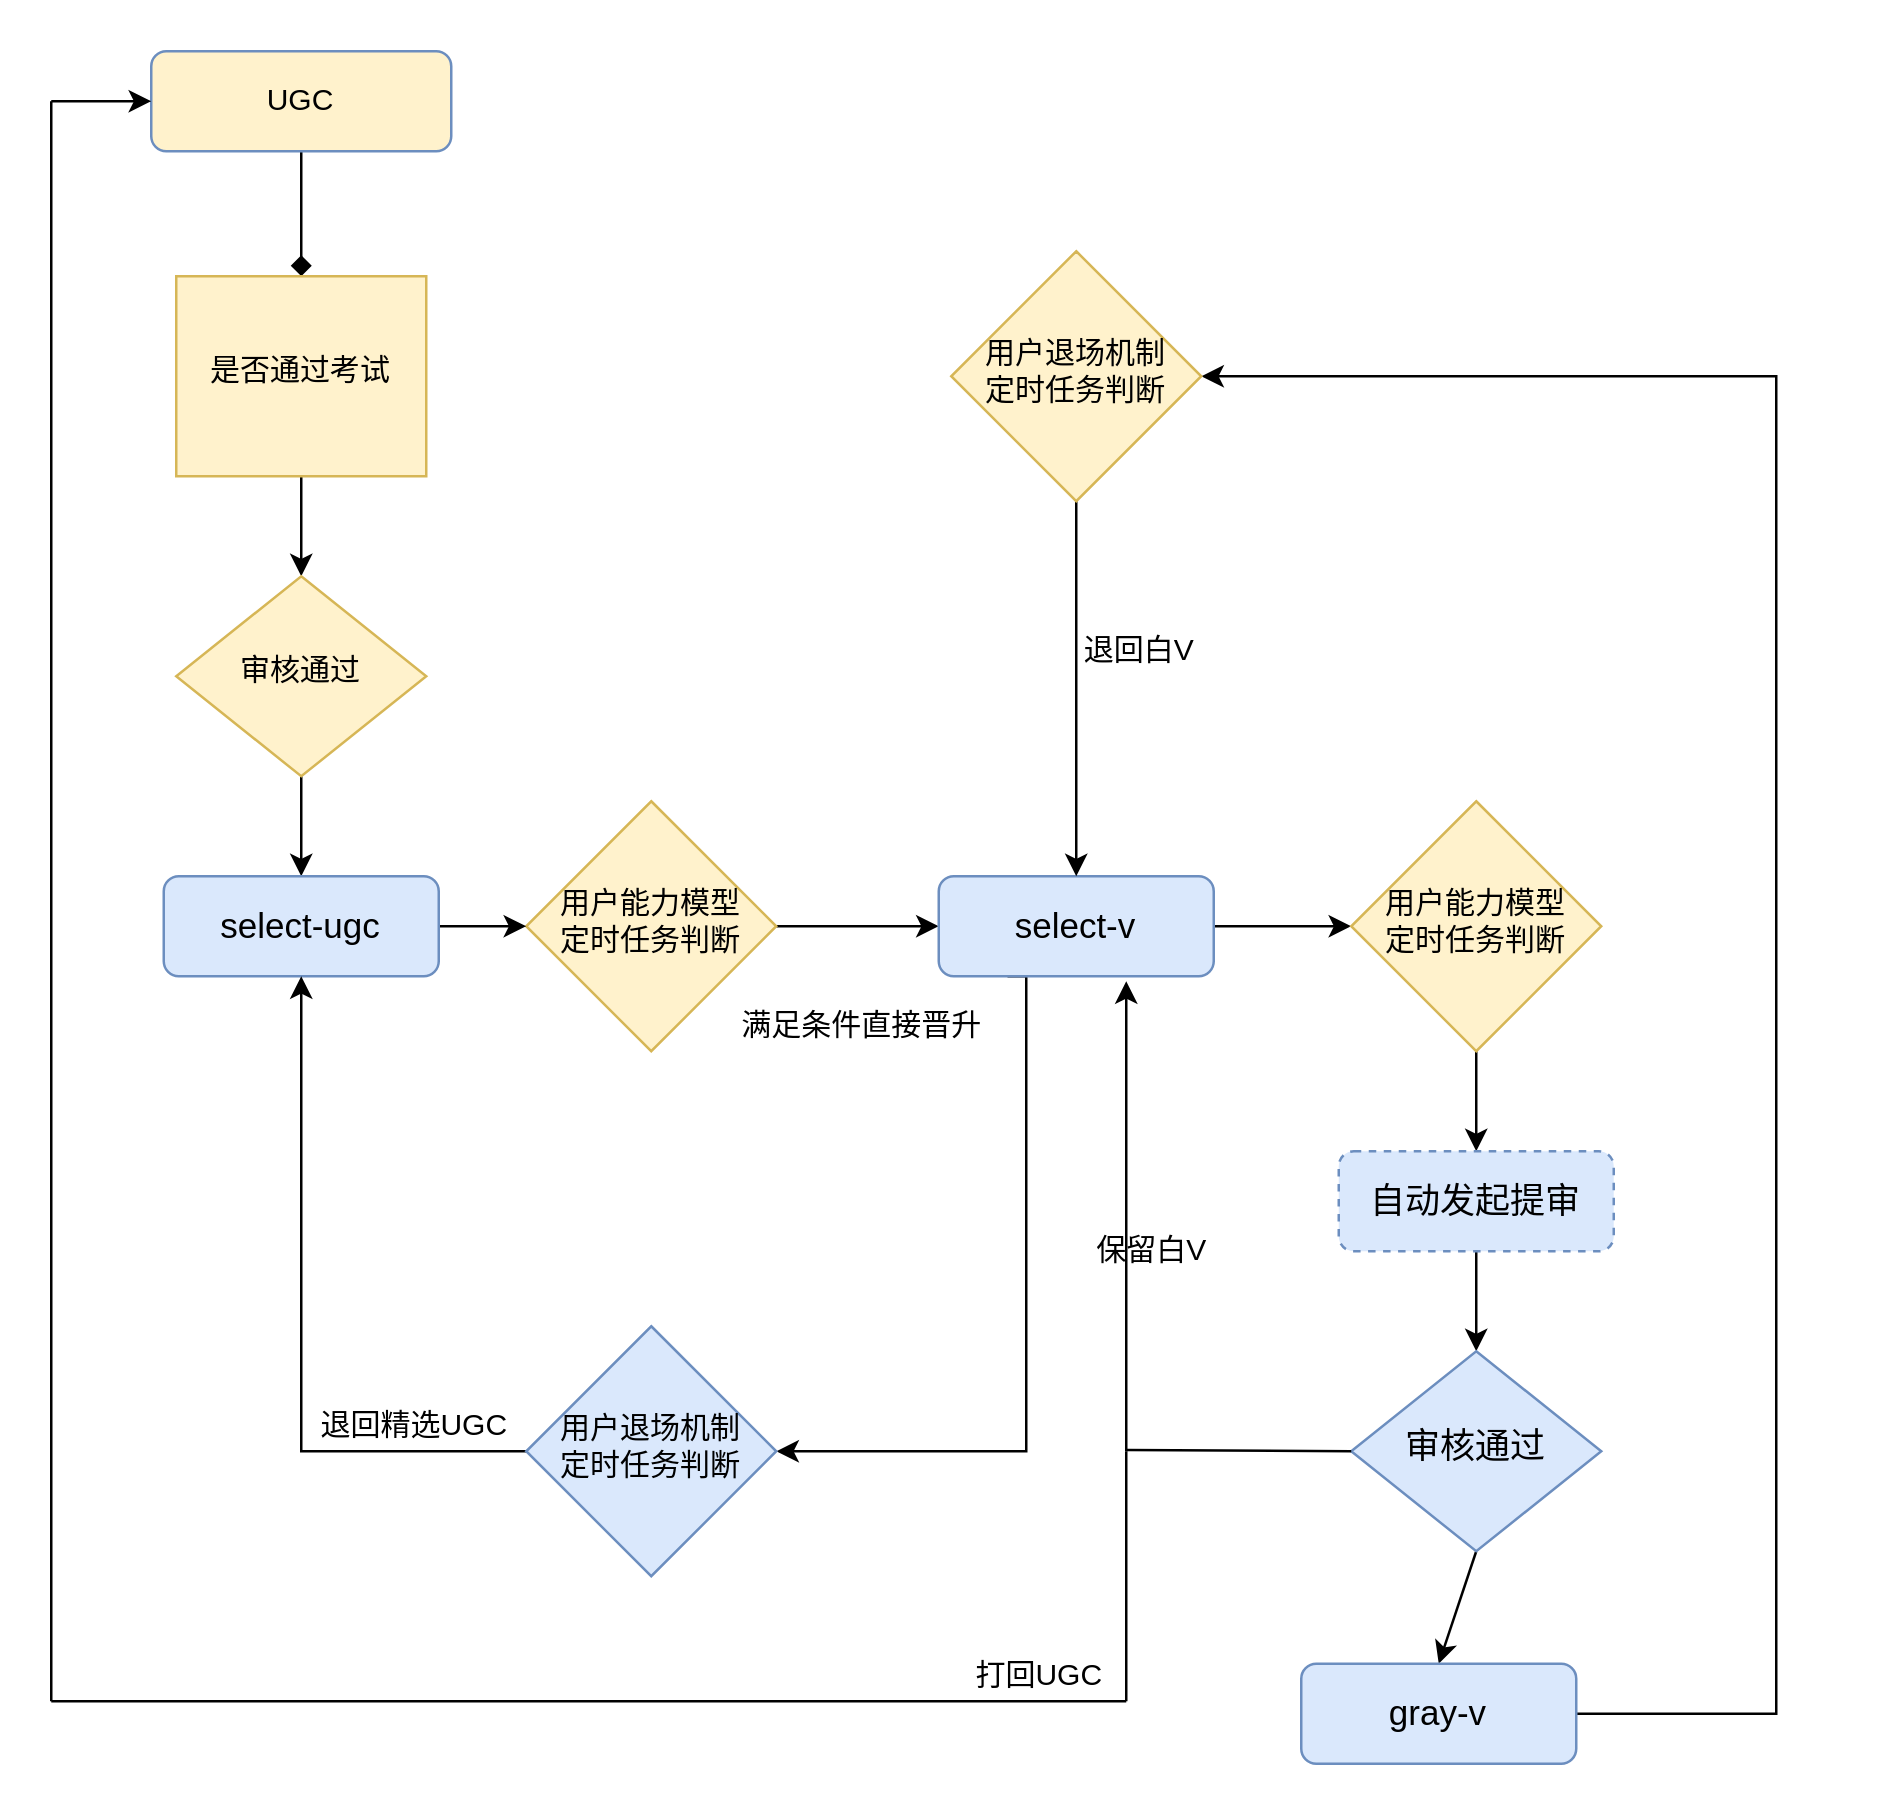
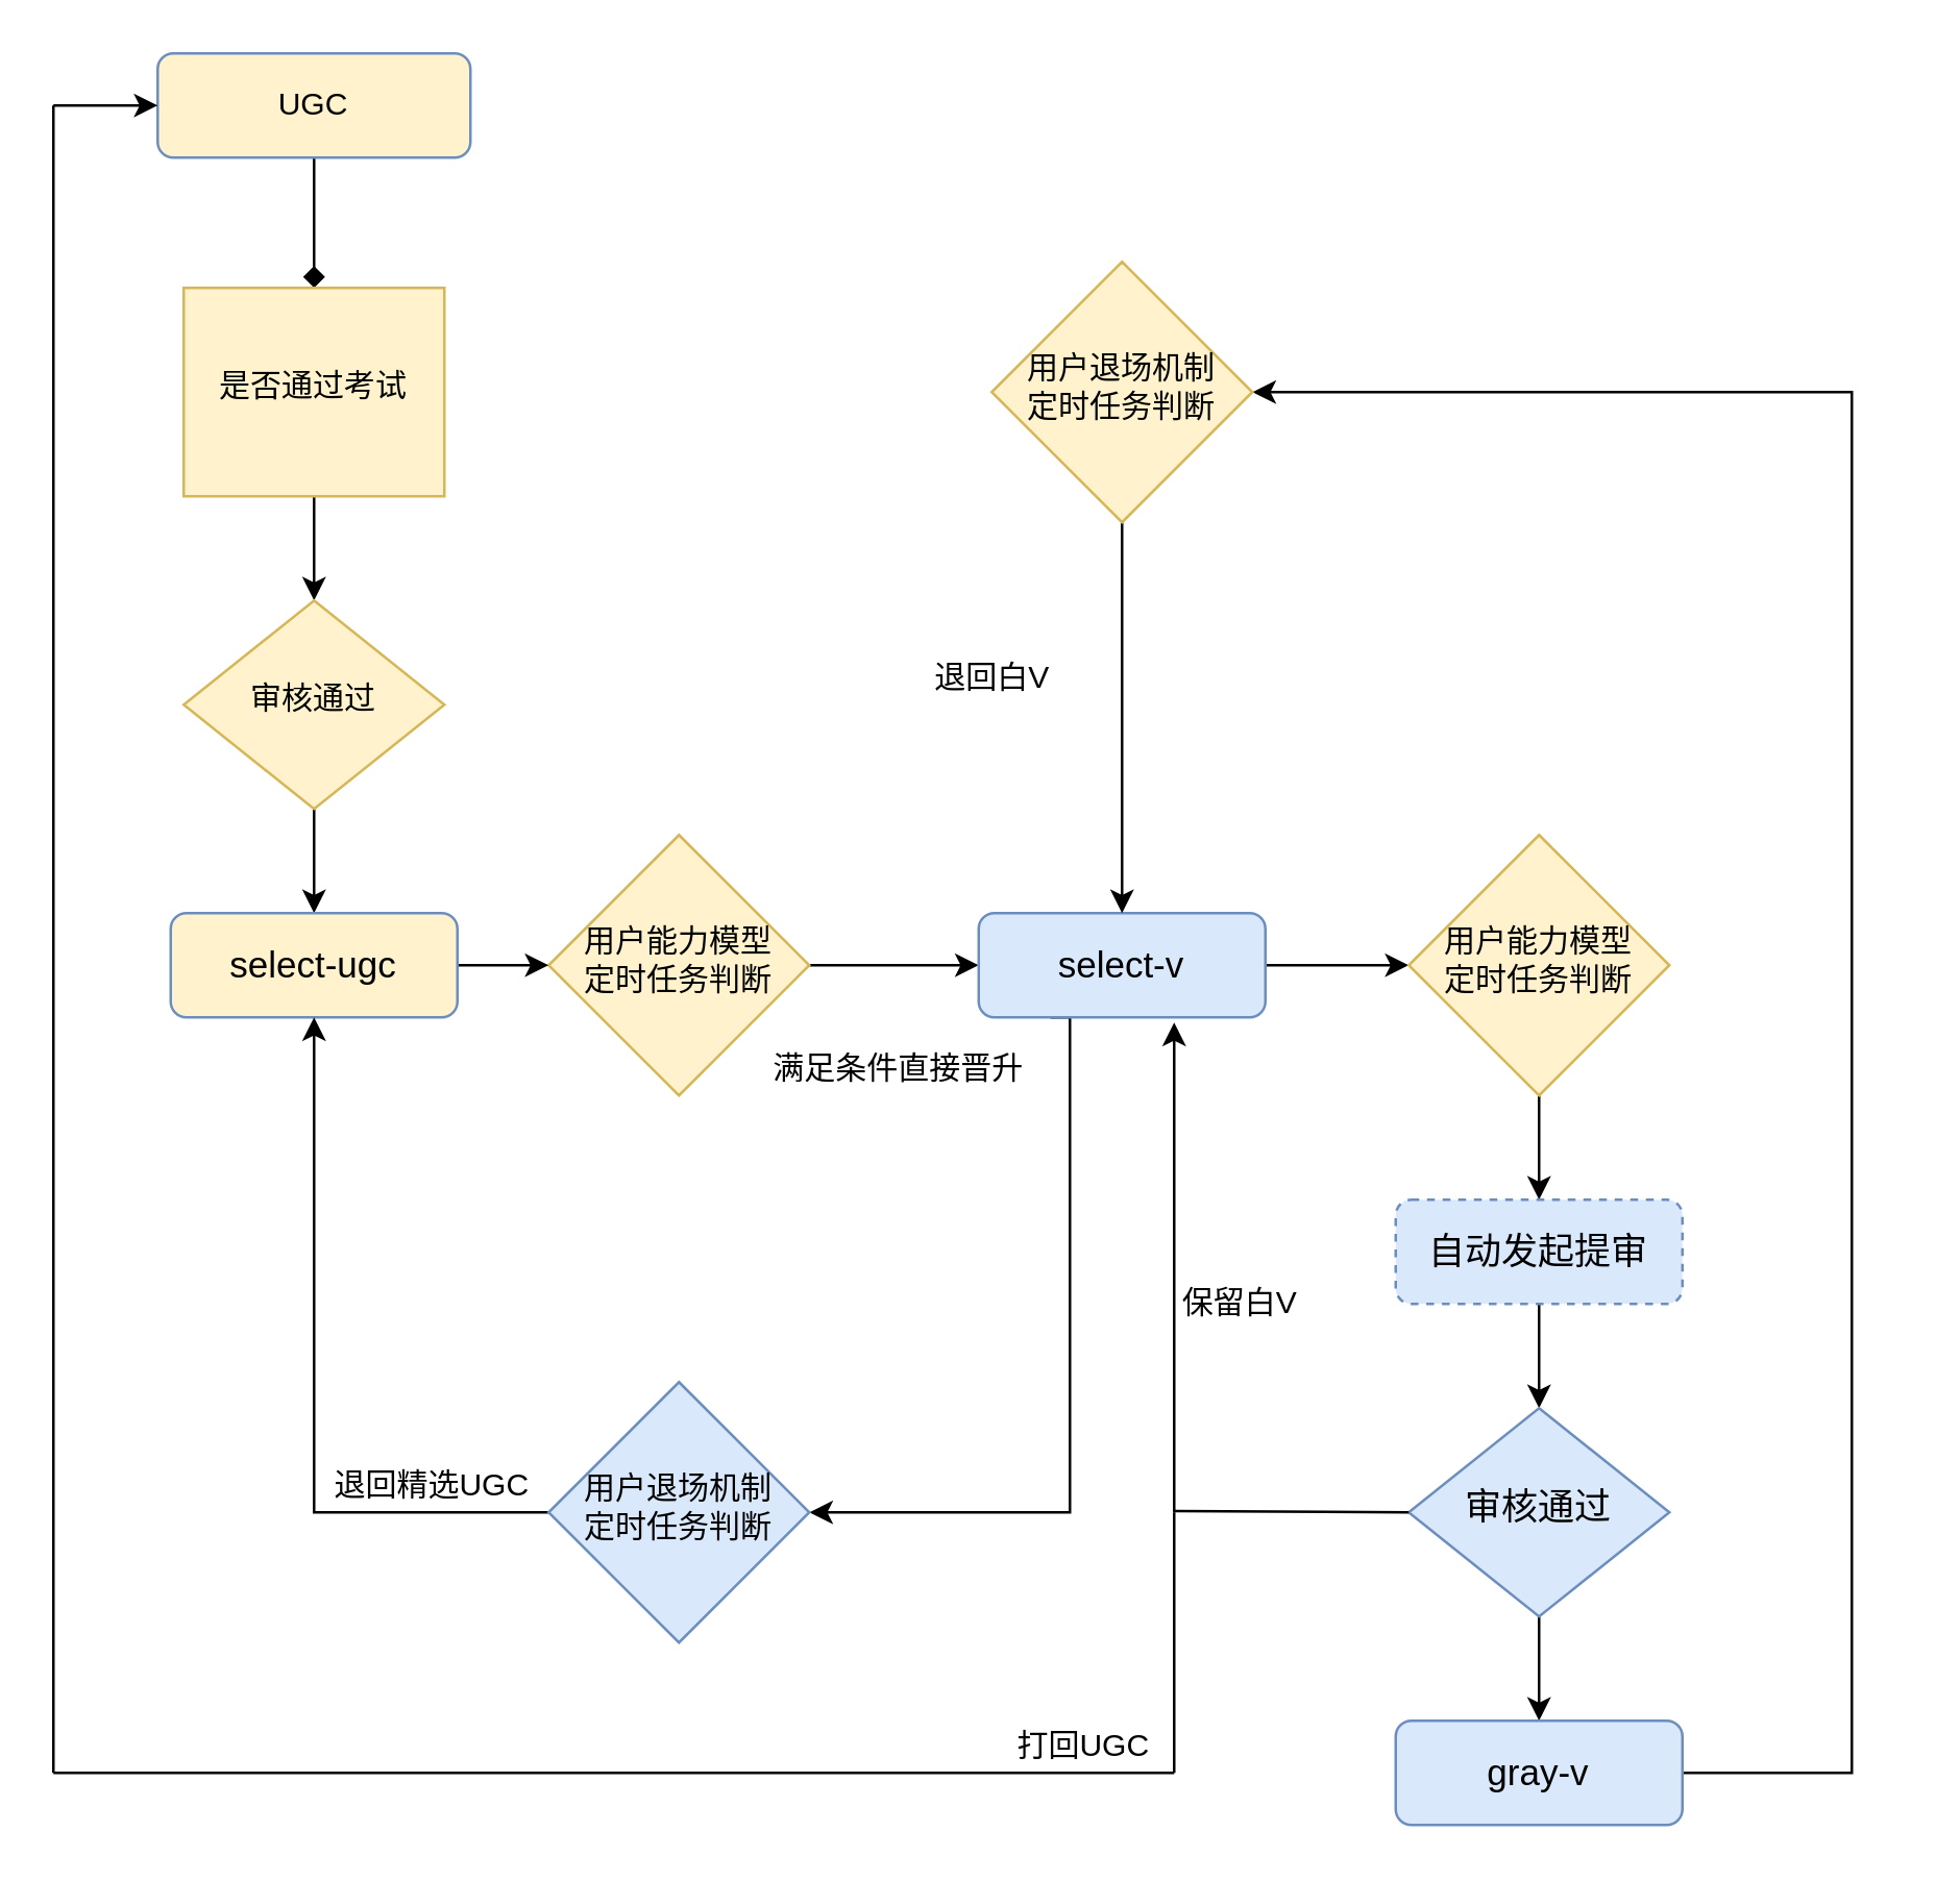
- <mxCell id="36" value="退回白V" style="text;html=1;resizable=0;autosize=1;align=center;verticalAlign=middle;points=[];fillColor=none;strokeColor=none;rounded=0;" parent="1" vertex="1"><mxGeometry x="425" y="250" width="60" height="20" as="geometry" /></mxCell>
+ <mxCell id="36" value="退回白V" style="text;html=1;resizable=0;autosize=1;align=center;verticalAlign=middle;points=[];fillColor=none;strokeColor=none;rounded=0;" parent="1" vertex="1"><mxGeometry x="350" y="250" width="60" height="20" as="geometry" /></mxCell>
- <mxCell id="17" value="&lt;font style=&quot;font-size: 14px&quot;&gt;select-ugc&lt;/font&gt;" style="rounded=1;whiteSpace=wrap;html=1;fontSize=12;glass=0;strokeWidth=1;shadow=0;fillColor=#dae8fc;strokeColor=#6c8ebf;" parent="1" vertex="1"><mxGeometry x="65" y="350" width="110" height="40" as="geometry" /></mxCell>
+ <mxCell id="17" value="&lt;font style=&quot;font-size: 14px&quot;&gt;select-ugc&lt;/font&gt;" style="rounded=1;whiteSpace=wrap;html=1;fontSize=12;glass=0;strokeWidth=1;shadow=0;fillColor=#fff2cc;strokeColor=#6c8ebf;" parent="1" vertex="1"><mxGeometry x="65" y="350" width="110" height="40" as="geometry" /></mxCell>
- <mxCell id="11" value="保留白V" style="text;html=1;resizable=0;autosize=1;align=center;verticalAlign=middle;points=[];fillColor=none;strokeColor=none;rounded=0;" parent="1" vertex="1"><mxGeometry x="430" y="490" width="60" height="20" as="geometry" /></mxCell>
+ <mxCell id="11" value="保留白V" style="text;html=1;resizable=0;autosize=1;align=center;verticalAlign=middle;points=[];fillColor=none;strokeColor=none;rounded=0;" parent="1" vertex="1"><mxGeometry x="445" y="490" width="60" height="20" as="geometry" /></mxCell>
- <mxCell id="25" value="&lt;font style=&quot;font-size: 14px&quot;&gt;gray-v&lt;/font&gt;" style="rounded=1;whiteSpace=wrap;html=1;fontSize=12;glass=0;strokeWidth=1;shadow=0;fillColor=#dae8fc;strokeColor=#6c8ebf;" parent="1" vertex="1"><mxGeometry x="520" y="665" width="110" height="40" as="geometry" /></mxCell>
+ <mxCell id="25" value="&lt;font style=&quot;font-size: 14px&quot;&gt;gray-v&lt;/font&gt;" style="rounded=1;whiteSpace=wrap;html=1;fontSize=12;glass=0;strokeWidth=1;shadow=0;fillColor=#dae8fc;strokeColor=#6c8ebf;" parent="1" vertex="1"><mxGeometry x="535" y="660" width="110" height="40" as="geometry" /></mxCell>
